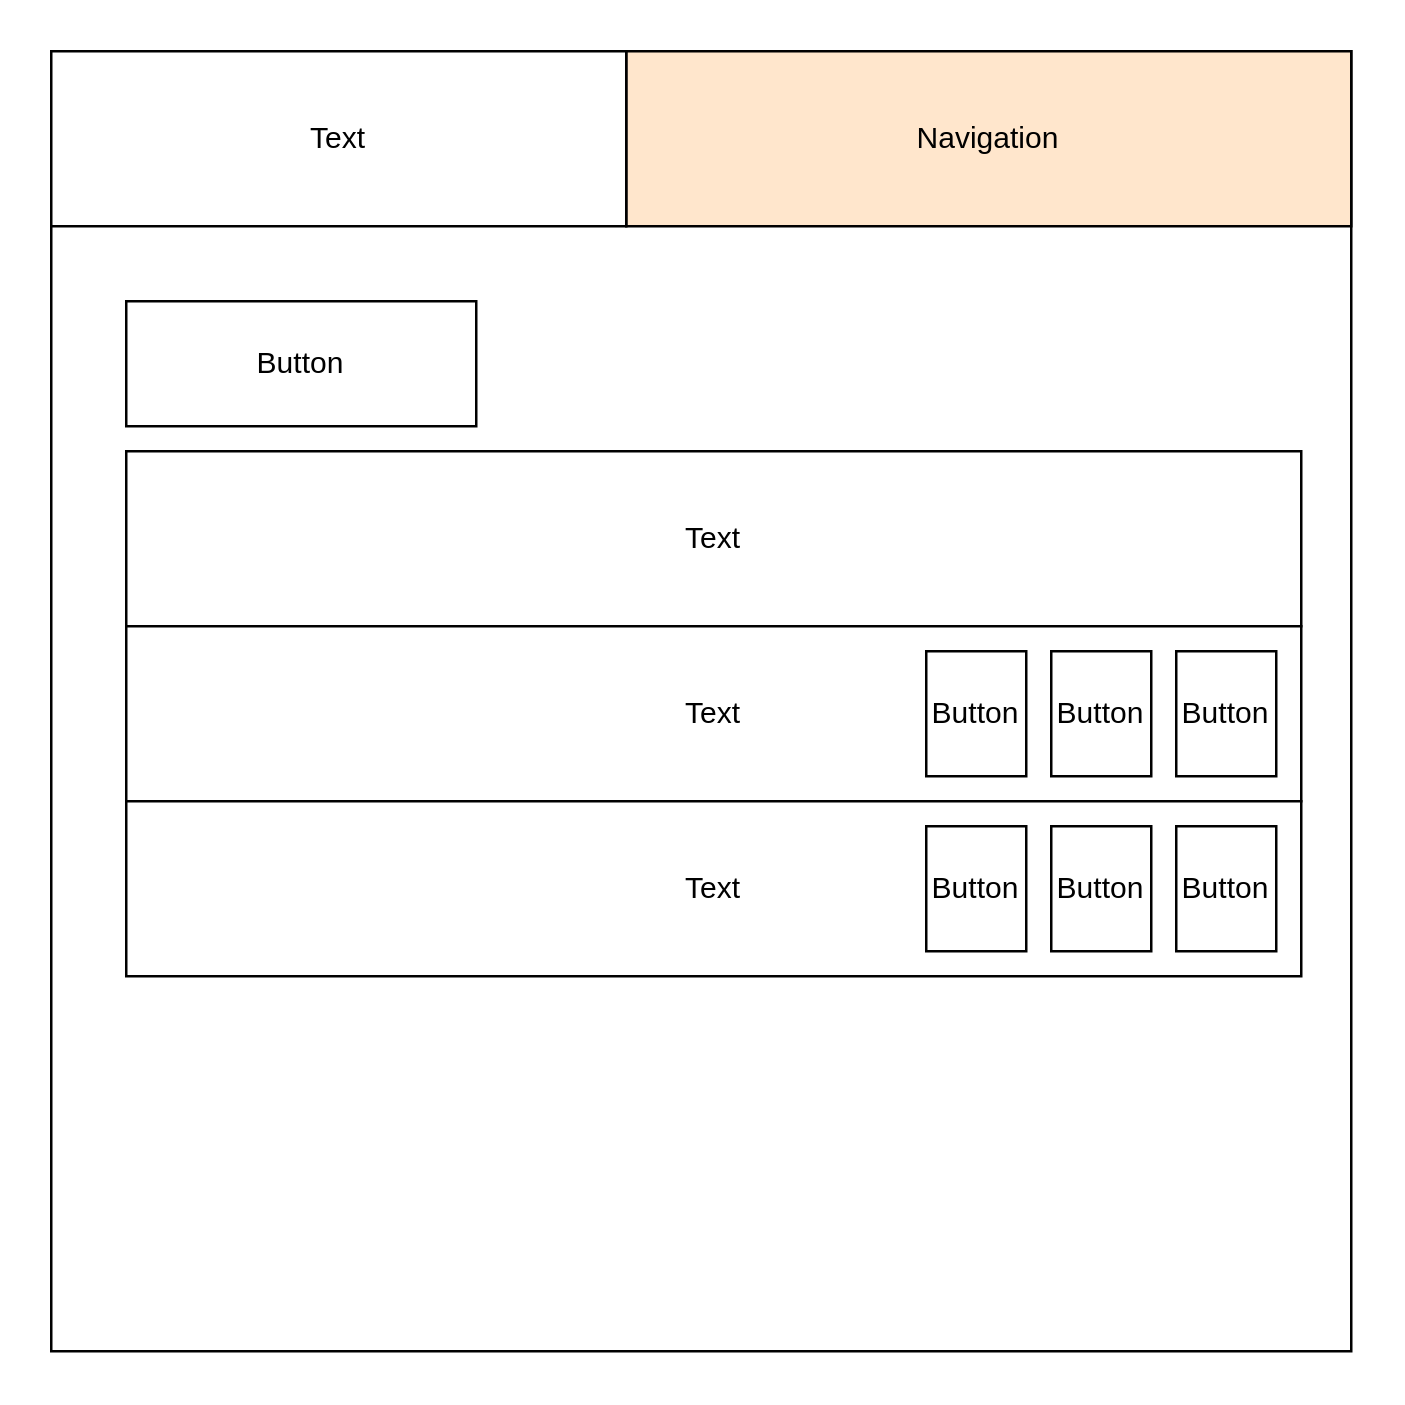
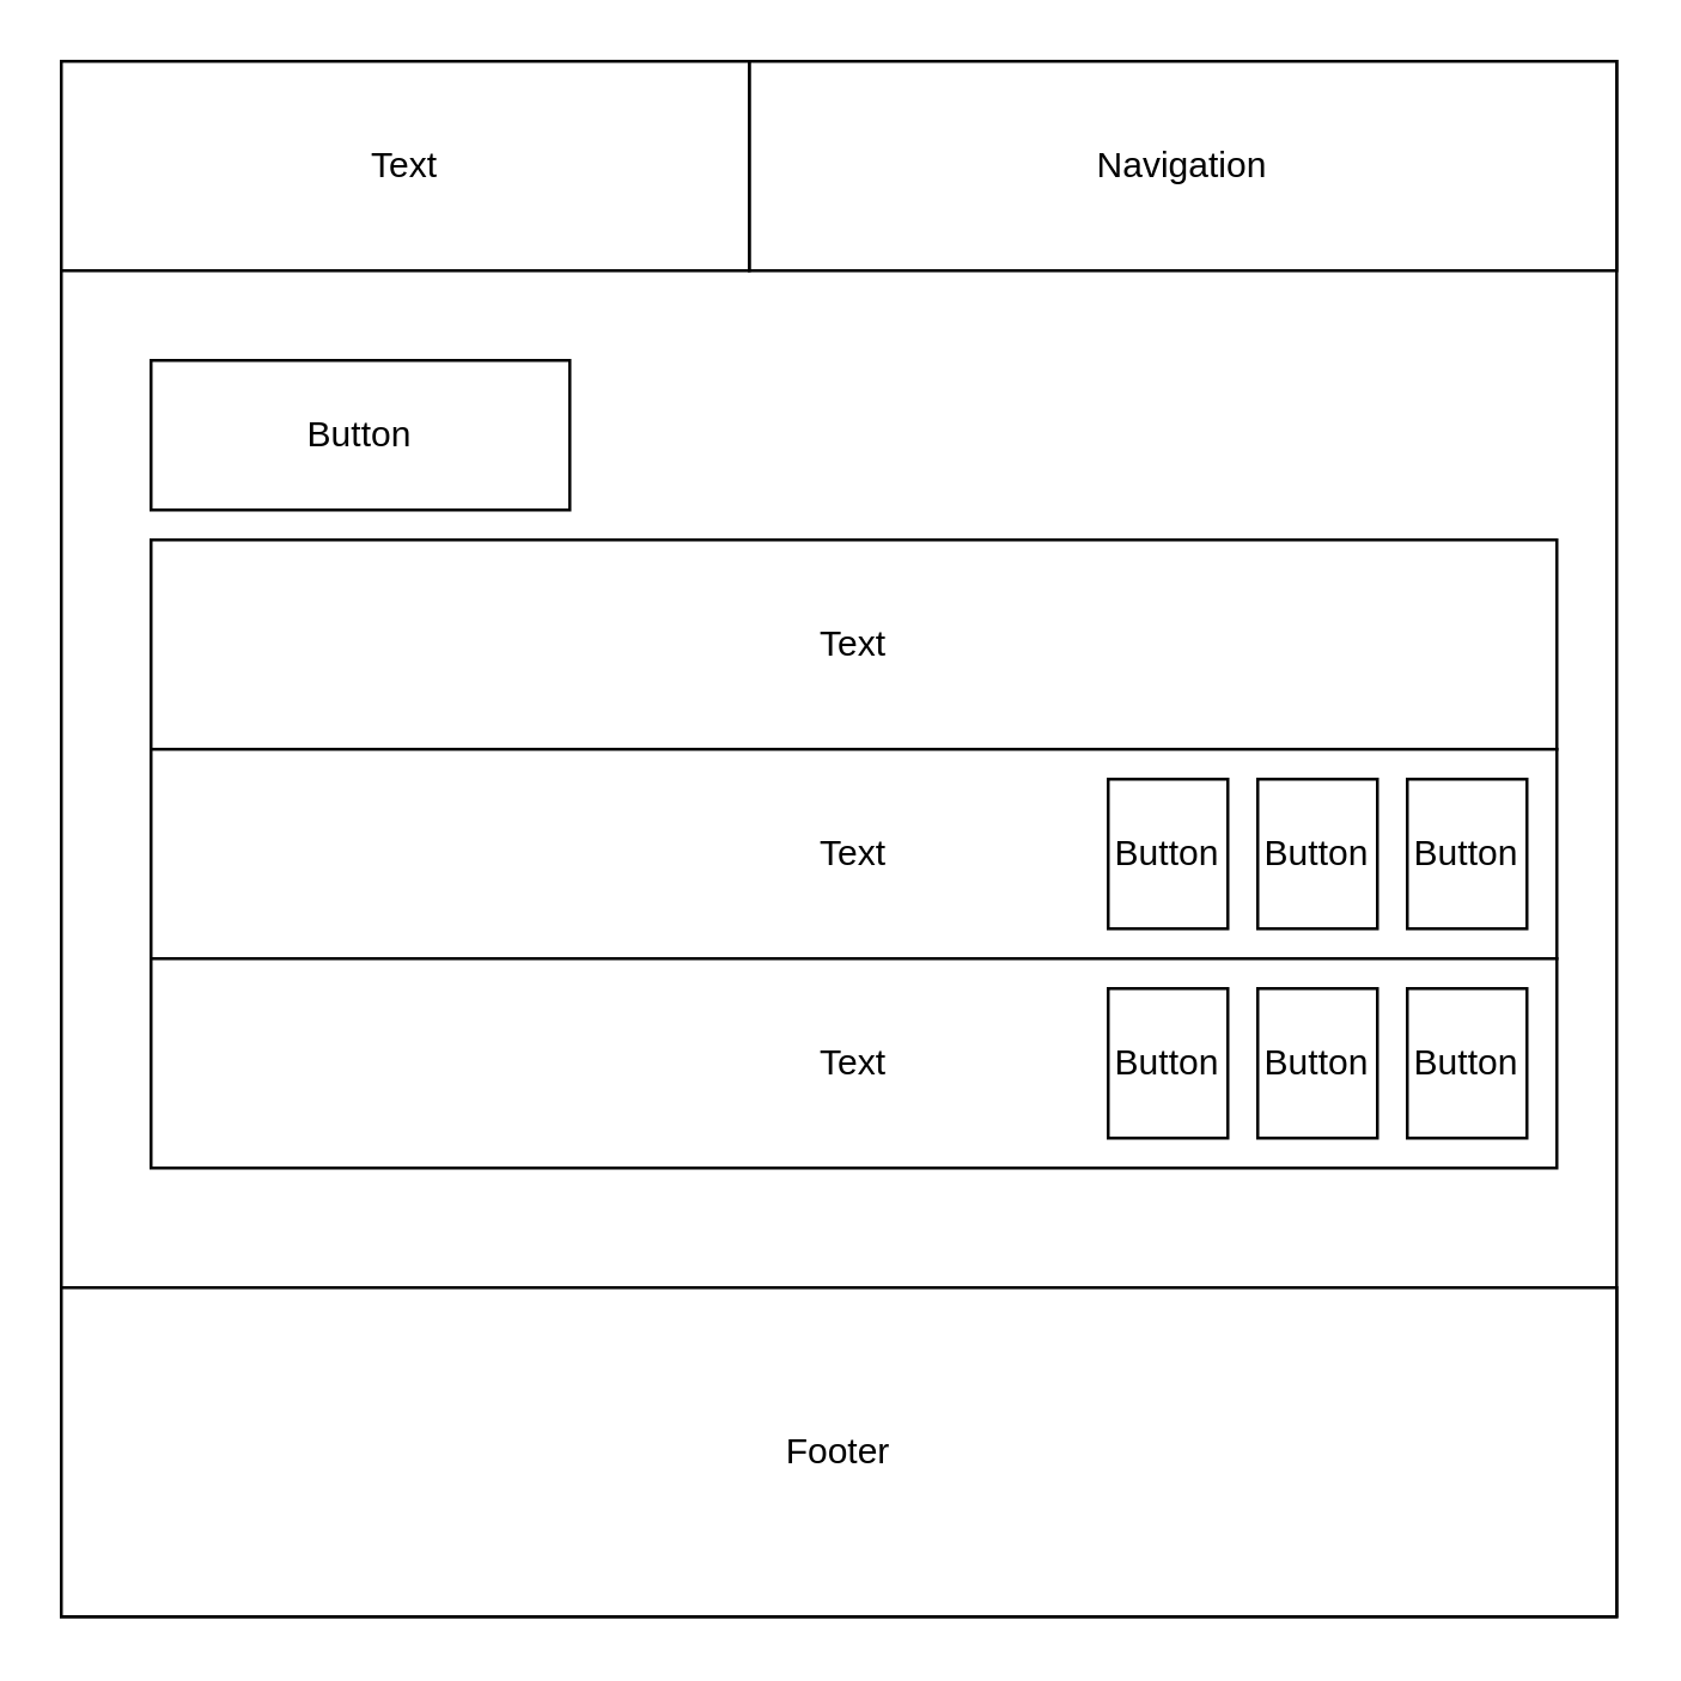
- <mxCell id="3" value="Navigation" style="rounded=0;whiteSpace=wrap;html=1;fillColor=#ffe6cc;" parent="1" vertex="1"><mxGeometry x="250" y="20" width="290" height="70" as="geometry" /></mxCell>
+ <mxCell id="3" value="Navigation" style="rounded=0;whiteSpace=wrap;html=1;" parent="1" vertex="1"><mxGeometry x="250" y="20" width="290" height="70" as="geometry" /></mxCell>
+ <mxCell id="5" value="Footer" style="rounded=0;whiteSpace=wrap;html=1;" parent="1" vertex="1"><mxGeometry x="20" y="430" width="520" height="110" as="geometry" /></mxCell>
